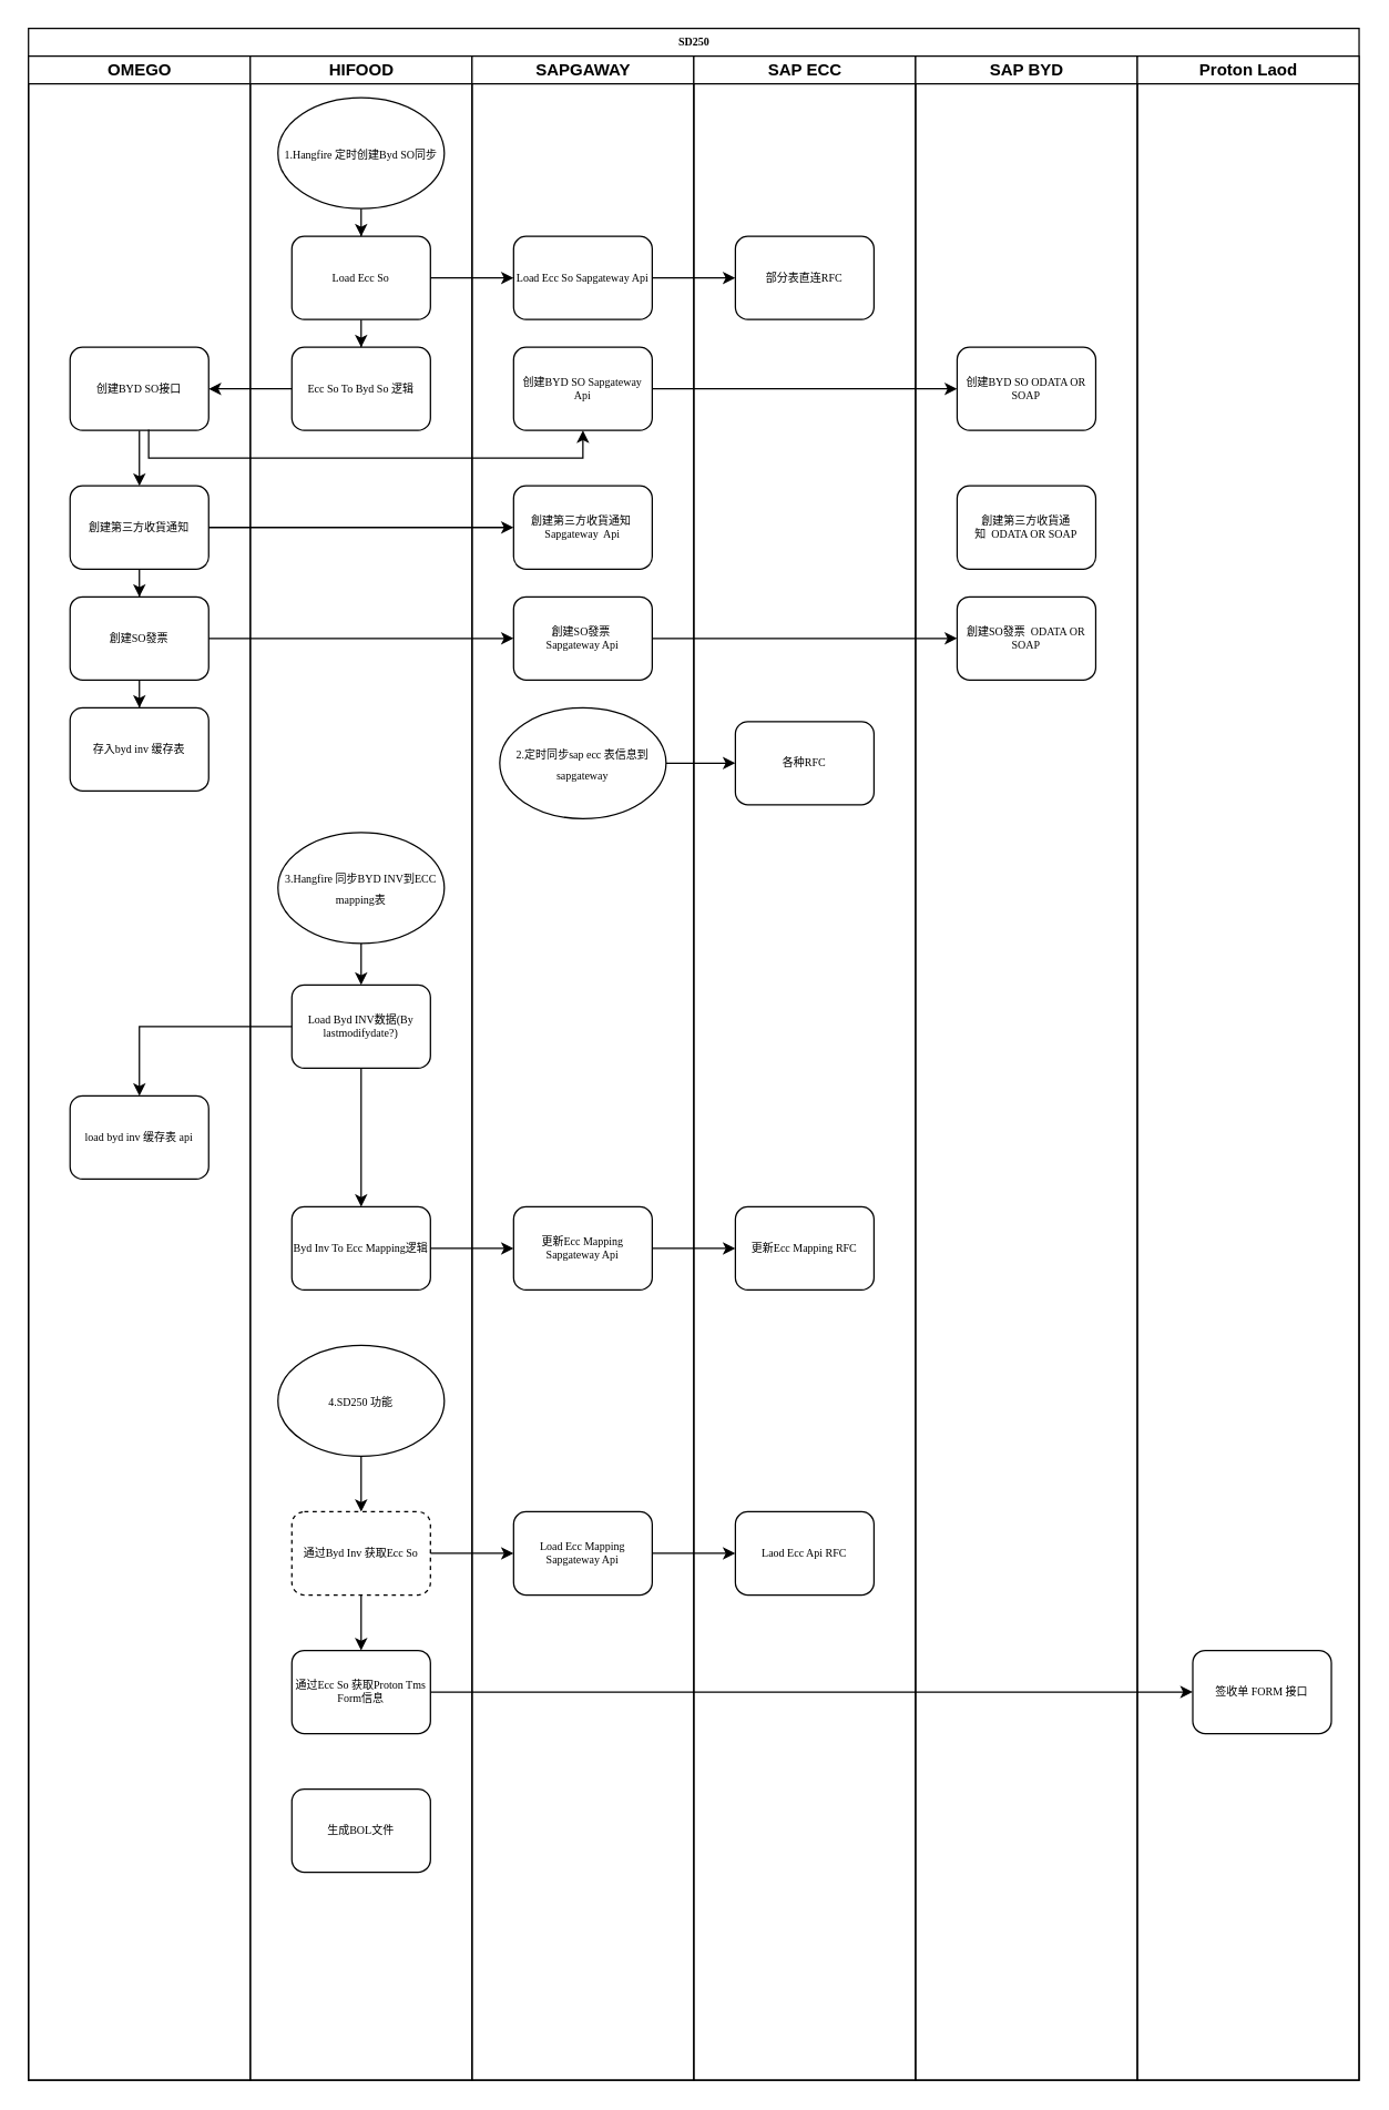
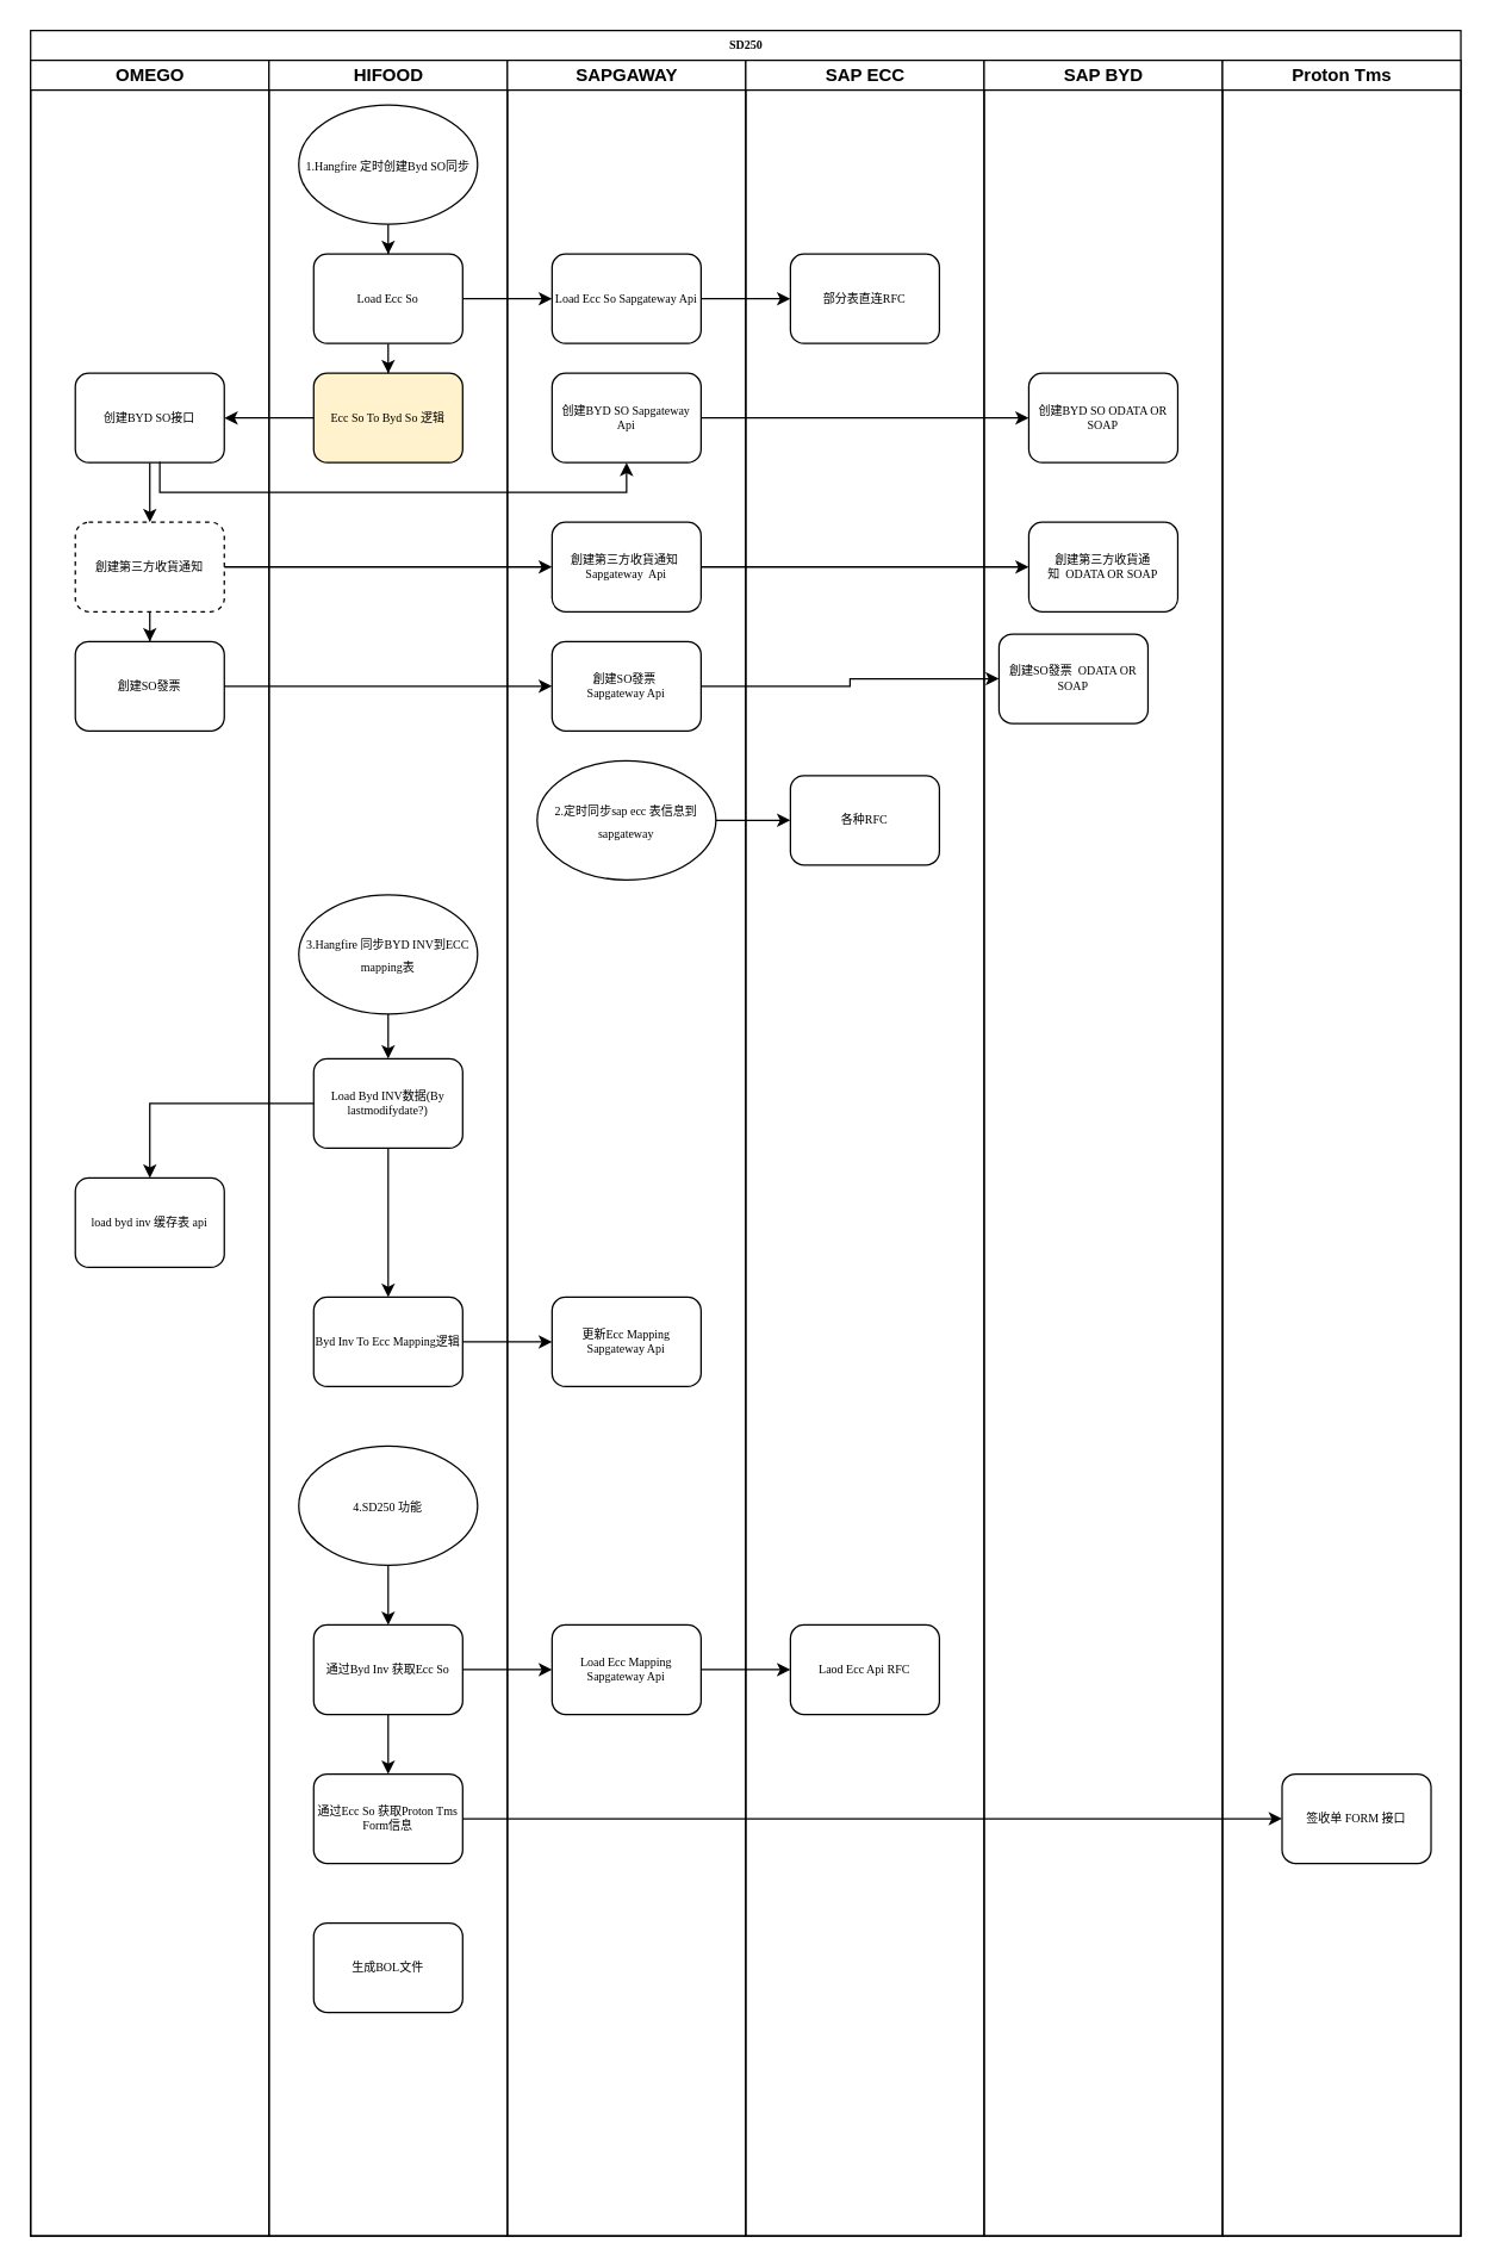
- <mxCell id="58" value="Proton Laod" style="swimlane;html=1;startSize=20;" parent="2" vertex="1"><mxGeometry x="800" y="20" width="160" height="1460" as="geometry" /></mxCell>
+ <mxCell id="58" value="Proton Tms" style="swimlane;html=1;startSize=20;" parent="2" vertex="1"><mxGeometry x="800" y="20" width="160" height="1460" as="geometry" /></mxCell>
- <mxCell id="17" value="Ecc So To Byd So 逻辑" style="rounded=1;whiteSpace=wrap;html=1;shadow=0;labelBackgroundColor=none;strokeWidth=1;fontFamily=Verdana;fontSize=8;align=center;" parent="11" vertex="1"><mxGeometry x="30" y="210" width="100" height="60" as="geometry" /></mxCell>
+ <mxCell id="17" value="Ecc So To Byd So 逻辑" style="rounded=1;whiteSpace=wrap;html=1;shadow=0;labelBackgroundColor=none;strokeWidth=1;fontFamily=Verdana;fontSize=8;align=center;fillColor=#fff2cc;" parent="11" vertex="1"><mxGeometry x="30" y="210" width="100" height="60" as="geometry" /></mxCell>
- <mxCell id="7" value="創建第三方收貨通知" style="rounded=1;whiteSpace=wrap;html=1;shadow=0;labelBackgroundColor=none;strokeWidth=1;fontFamily=Verdana;fontSize=8;align=center;" parent="3" vertex="1"><mxGeometry x="30" y="310" width="100" height="60" as="geometry" /></mxCell>
+ <mxCell id="7" value="創建第三方收貨通知" style="rounded=1;whiteSpace=wrap;html=1;shadow=0;labelBackgroundColor=none;strokeWidth=1;fontFamily=Verdana;fontSize=8;align=center;dashed=1;" parent="3" vertex="1"><mxGeometry x="30" y="310" width="100" height="60" as="geometry" /></mxCell>
+ <mxCell id="53" style="edgeStyle=orthogonalEdgeStyle;rounded=0;orthogonalLoop=1;jettySize=auto;html=1;entryX=0;entryY=0.5;entryDx=0;entryDy=0;" parent="2" source="33" target="45" edge="1"><mxGeometry relative="1" as="geometry" /></mxCell>
- <mxCell id="46" value="創建SO發票&amp;nbsp;&amp;nbsp;ODATA OR SOAP" style="rounded=1;whiteSpace=wrap;html=1;shadow=0;labelBackgroundColor=none;strokeWidth=1;fontFamily=Verdana;fontSize=8;align=center;" parent="43" vertex="1"><mxGeometry x="30" y="390" width="100" height="60" as="geometry" /></mxCell>
+ <mxCell id="46" value="創建SO發票&amp;nbsp;&amp;nbsp;ODATA OR SOAP" style="rounded=1;whiteSpace=wrap;html=1;shadow=0;labelBackgroundColor=none;strokeWidth=1;fontFamily=Verdana;fontSize=8;align=center;" parent="43" vertex="1"><mxGeometry x="10" y="385" width="100" height="60" as="geometry" /></mxCell>
- <mxCell id="8" style="edgeStyle=orthogonalEdgeStyle;rounded=0;orthogonalLoop=1;jettySize=auto;html=1;entryX=0.5;entryY=0;entryDx=0;entryDy=0;" parent="3" source="9" target="10" edge="1"><mxGeometry relative="1" as="geometry" /></mxCell>
- <mxCell id="10" value="存入byd inv 缓存表" style="rounded=1;whiteSpace=wrap;html=1;shadow=0;labelBackgroundColor=none;strokeWidth=1;fontFamily=Verdana;fontSize=8;align=center;" parent="3" vertex="1"><mxGeometry x="30" y="470" width="100" height="60" as="geometry" /></mxCell>
- <mxCell id="57" style="edgeStyle=orthogonalEdgeStyle;rounded=0;orthogonalLoop=1;jettySize=auto;html=1;" parent="2" source="36" target="40" edge="1"><mxGeometry relative="1" as="geometry" /></mxCell>
- <mxCell id="40" value="更新Ecc Mapping RFC" style="rounded=1;whiteSpace=wrap;html=1;shadow=0;labelBackgroundColor=none;strokeWidth=1;fontFamily=Verdana;fontSize=8;align=center;" parent="38" vertex="1"><mxGeometry x="30" y="830" width="100" height="60" as="geometry" /></mxCell>
- <mxCell id="27" value="通过Byd Inv 获取Ecc So" style="rounded=1;whiteSpace=wrap;html=1;shadow=0;labelBackgroundColor=none;strokeWidth=1;fontFamily=Verdana;fontSize=8;align=center;dashed=1;" parent="11" vertex="1"><mxGeometry x="30" y="1050" width="100" height="60" as="geometry" /></mxCell>
+ <mxCell id="27" value="通过Byd Inv 获取Ecc So" style="rounded=1;whiteSpace=wrap;html=1;shadow=0;labelBackgroundColor=none;strokeWidth=1;fontFamily=Verdana;fontSize=8;align=center;" parent="11" vertex="1"><mxGeometry x="30" y="1050" width="100" height="60" as="geometry" /></mxCell>
